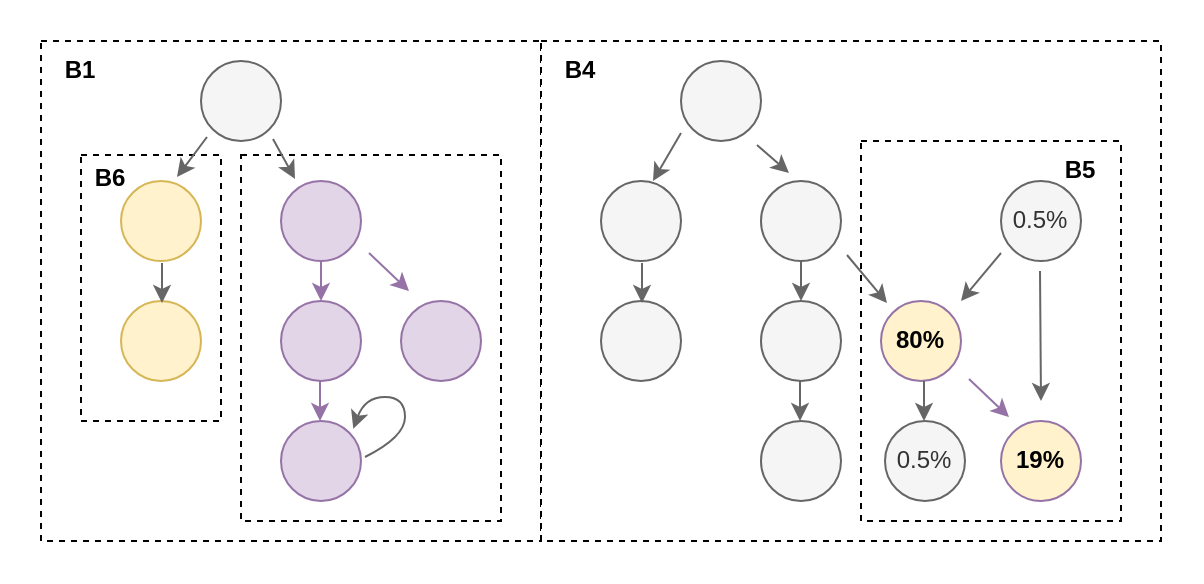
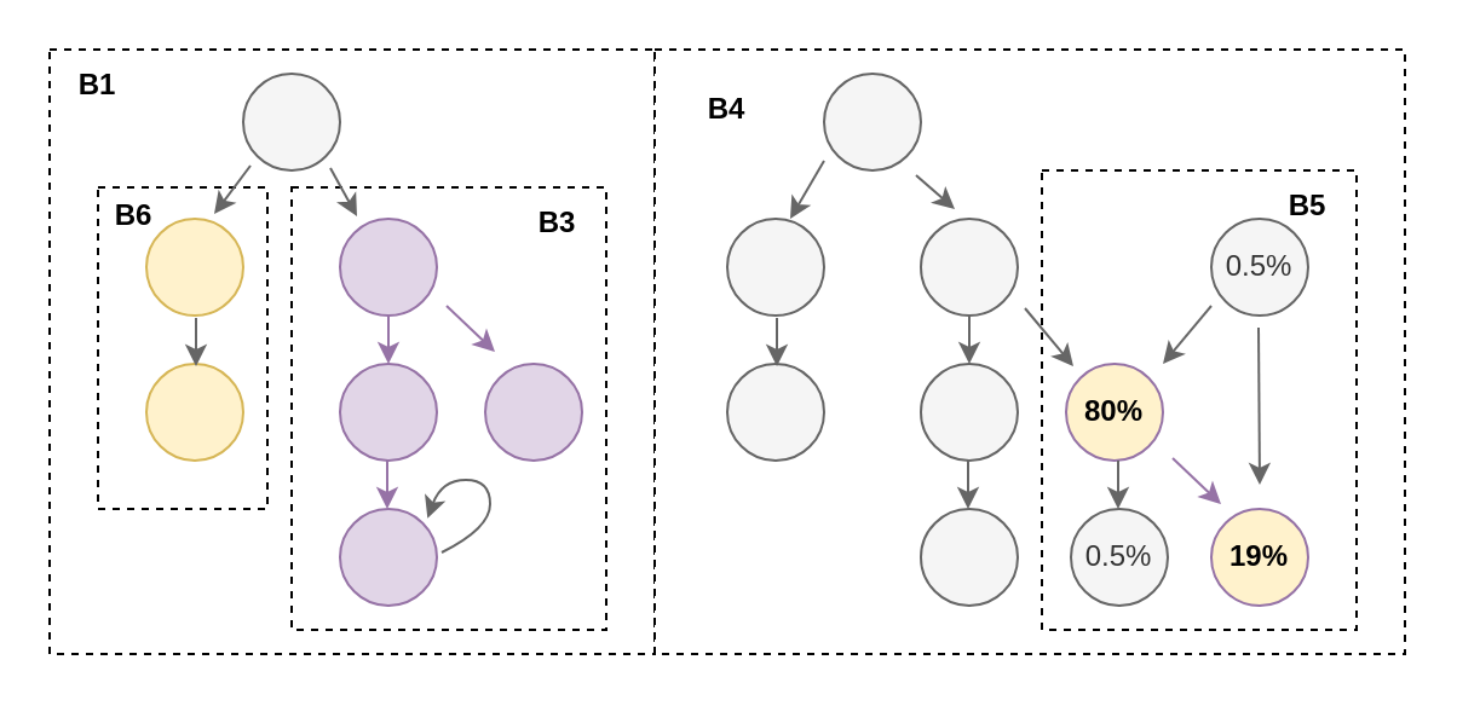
- <mxCell id="43" value="&lt;b&gt;B4&lt;/b&gt;" style="text;html=1;strokeColor=none;fillColor=none;align=center;verticalAlign=middle;whiteSpace=wrap;rounded=0;" vertex="1" parent="1"><mxGeometry x="270" y="20" width="40" height="30" as="geometry" /></mxCell>
+ <mxCell id="43" value="&lt;b&gt;B4&lt;/b&gt;" style="text;html=1;strokeColor=none;fillColor=none;align=center;verticalAlign=middle;whiteSpace=wrap;rounded=0;" vertex="1" parent="1"><mxGeometry x="280" y="30" width="40" height="30" as="geometry" /></mxCell>
+ <mxCell id="21" value="&lt;b&gt;B3&lt;/b&gt;" style="text;html=1;strokeColor=none;fillColor=none;align=center;verticalAlign=middle;whiteSpace=wrap;rounded=0;" vertex="1" parent="1"><mxGeometry x="210" y="77" width="40" height="30" as="geometry" /></mxCell>
